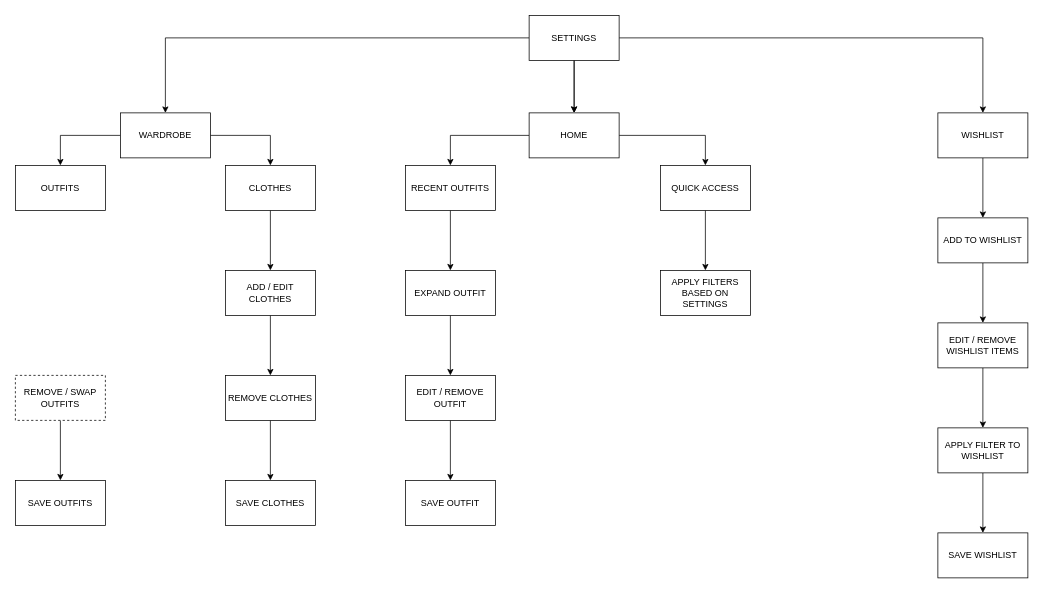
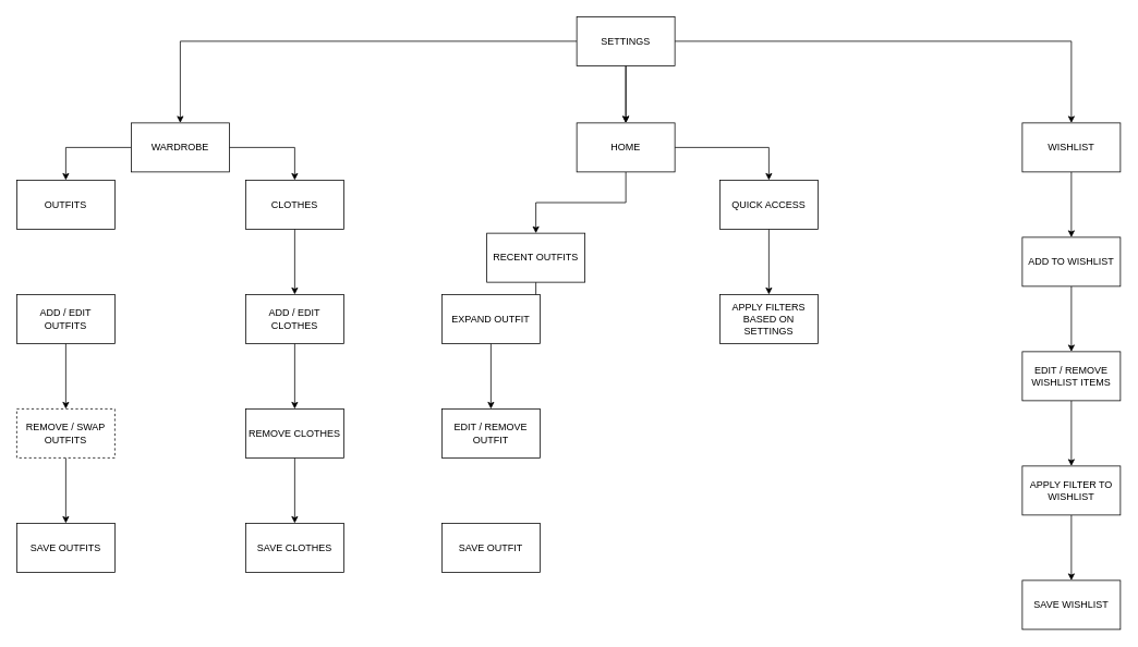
- <mxCell id="19" value="RECENT OUTFITS" style="rounded=0;whiteSpace=wrap;html=1;" vertex="1" parent="1"><mxGeometry x="540" y="220" width="120" height="60" as="geometry" /></mxCell>
+ <mxCell id="19" value="RECENT OUTFITS" style="rounded=0;whiteSpace=wrap;html=1;" vertex="1" parent="1"><mxGeometry x="595" y="285" width="120" height="60" as="geometry" /></mxCell>
+ <mxCell id="21" value="&lt;div&gt;ADD / EDIT&lt;/div&gt;&lt;div&gt;OUTFITS&lt;/div&gt;" style="rounded=0;whiteSpace=wrap;html=1;" vertex="1" parent="1"><mxGeometry x="20" y="360" width="120" height="60" as="geometry" /></mxCell>
+ <mxCell id="20" value="" style="edgeStyle=orthogonalEdgeStyle;rounded=0;orthogonalLoop=1;jettySize=auto;html=1;" edge="1" parent="1" source="21" target="23"><mxGeometry relative="1" as="geometry" /></mxCell>
- <mxCell id="32" value="" style="edgeStyle=orthogonalEdgeStyle;rounded=0;orthogonalLoop=1;jettySize=auto;html=1;" edge="1" parent="1" source="33" target="34"><mxGeometry relative="1" as="geometry" /></mxCell>
